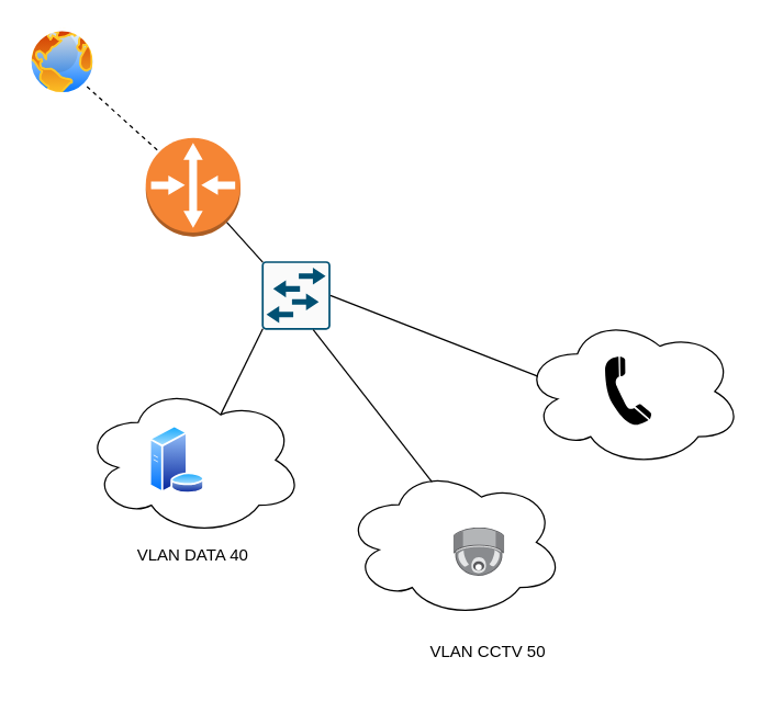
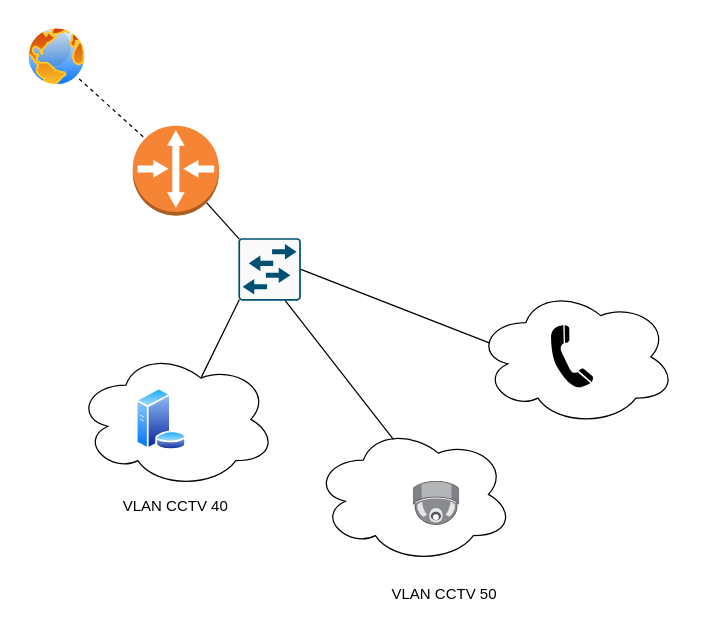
- <mxCell id="8" value="VLAN DATA 40" style="text;strokeColor=none;align=center;fillColor=none;html=1;verticalAlign=middle;whiteSpace=wrap;rounded=0;" vertex="1" parent="1"><mxGeometry x="85" y="390" width="110" height="30" as="geometry" /></mxCell>
+ <mxCell id="8" value="VLAN CCTV 40" style="text;strokeColor=none;align=center;fillColor=none;html=1;verticalAlign=middle;whiteSpace=wrap;rounded=0;" vertex="1" parent="1"><mxGeometry x="85" y="390" width="110" height="30" as="geometry" /></mxCell>
